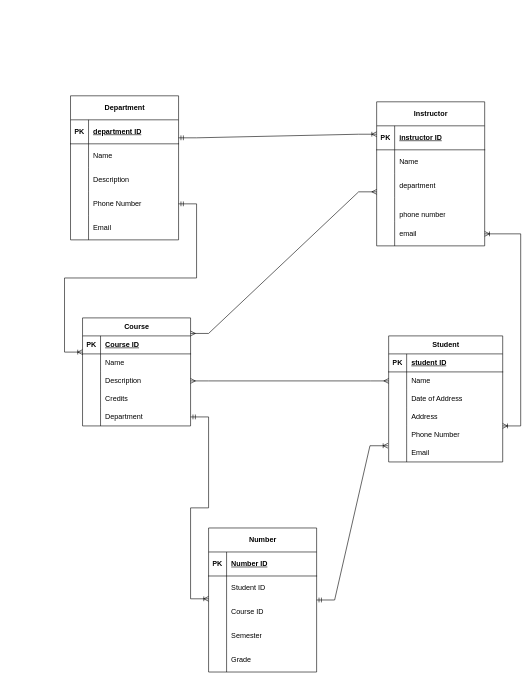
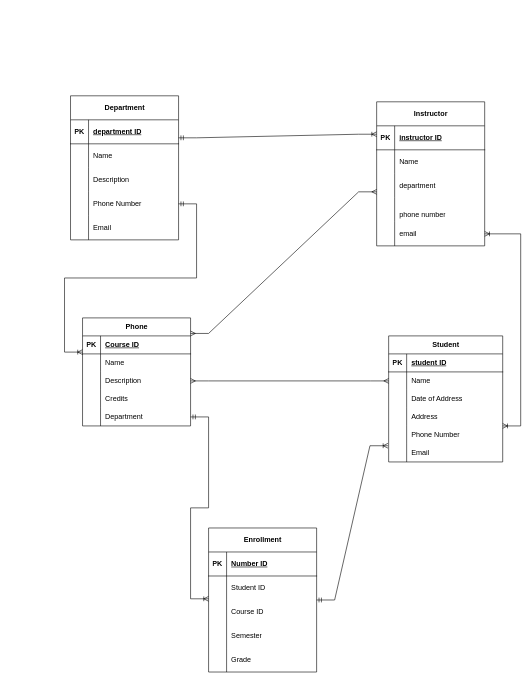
- <mxCell id="34" value="Course" style="shape=table;startSize=30;container=1;collapsible=1;childLayout=tableLayout;fixedRows=1;rowLines=0;fontStyle=1;align=center;resizeLast=1;html=1;" vertex="1" parent="1"><mxGeometry x="137" y="529" width="180" height="180" as="geometry" /></mxCell>
+ <mxCell id="34" value="Phone" style="shape=table;startSize=30;container=1;collapsible=1;childLayout=tableLayout;fixedRows=1;rowLines=0;fontStyle=1;align=center;resizeLast=1;html=1;" vertex="1" parent="1"><mxGeometry x="137" y="529" width="180" height="180" as="geometry" /></mxCell>
- <mxCell id="69" value="Number" style="shape=table;startSize=40;container=1;collapsible=1;childLayout=tableLayout;fixedRows=1;rowLines=0;fontStyle=1;align=center;resizeLast=1;html=1;" vertex="1" parent="1"><mxGeometry x="347" y="879" width="180" height="240" as="geometry" /></mxCell>
+ <mxCell id="69" value="Enrollment" style="shape=table;startSize=40;container=1;collapsible=1;childLayout=tableLayout;fixedRows=1;rowLines=0;fontStyle=1;align=center;resizeLast=1;html=1;" vertex="1" parent="1"><mxGeometry x="347" y="879" width="180" height="240" as="geometry" /></mxCell>
